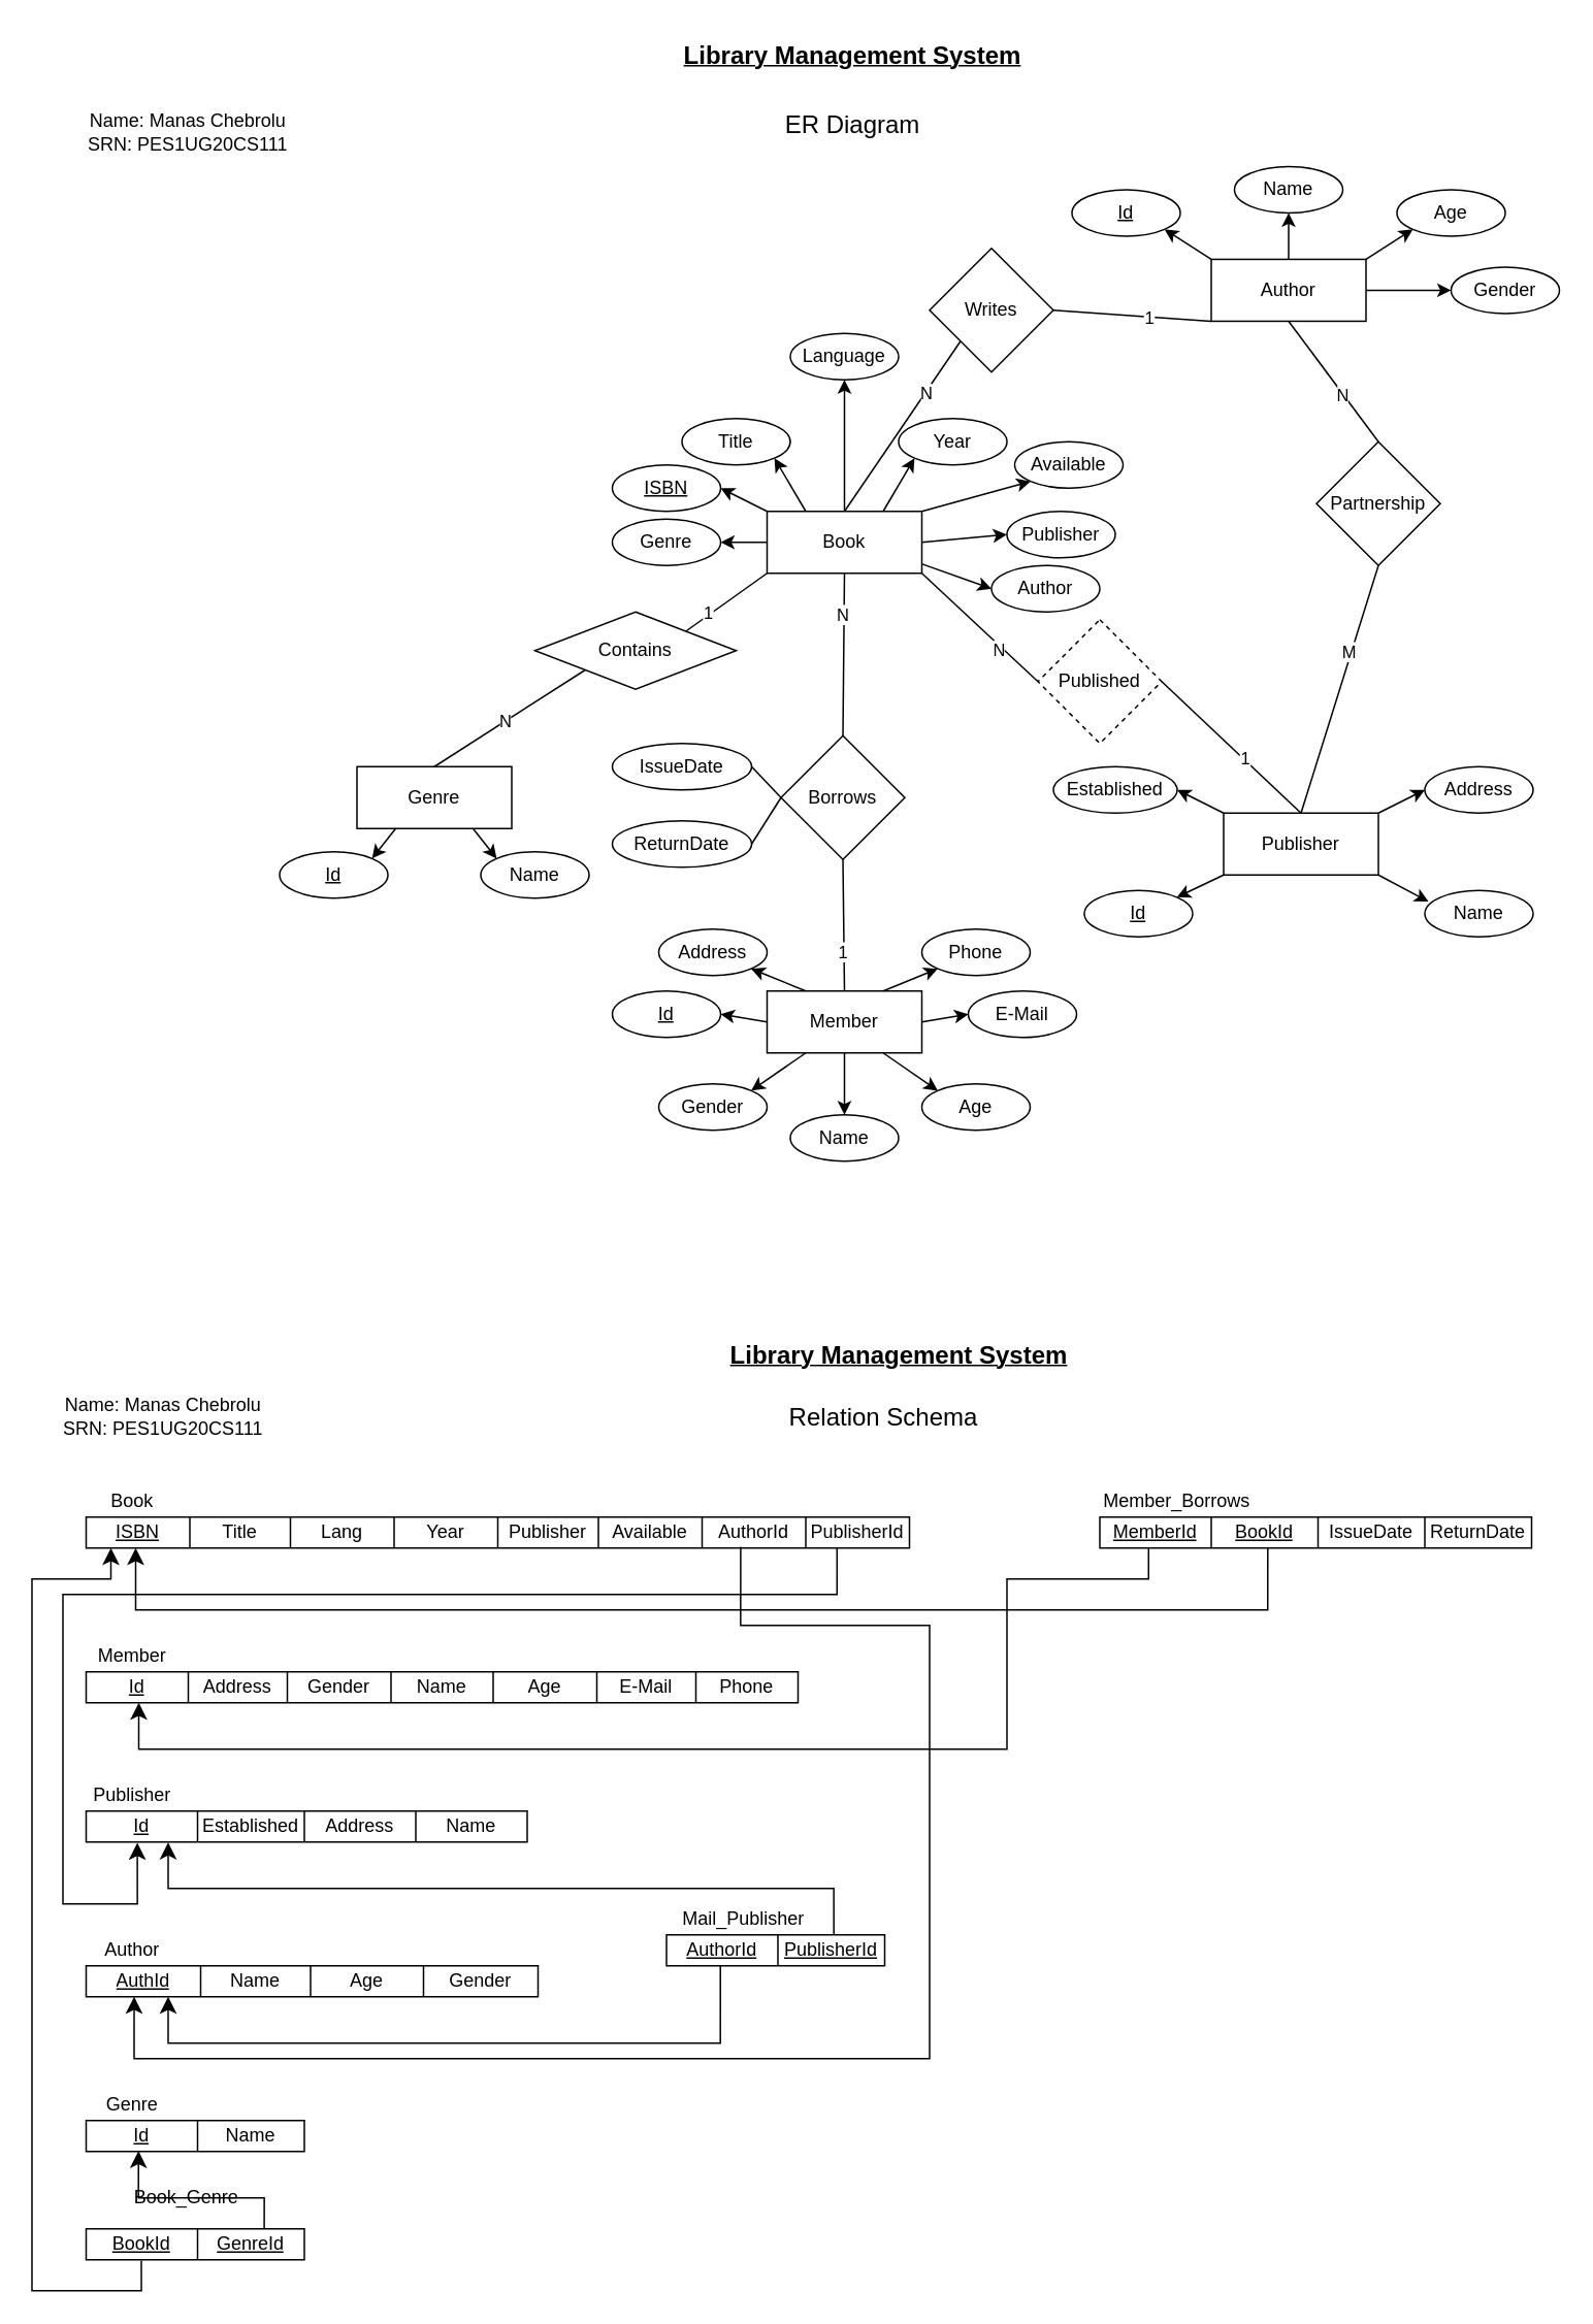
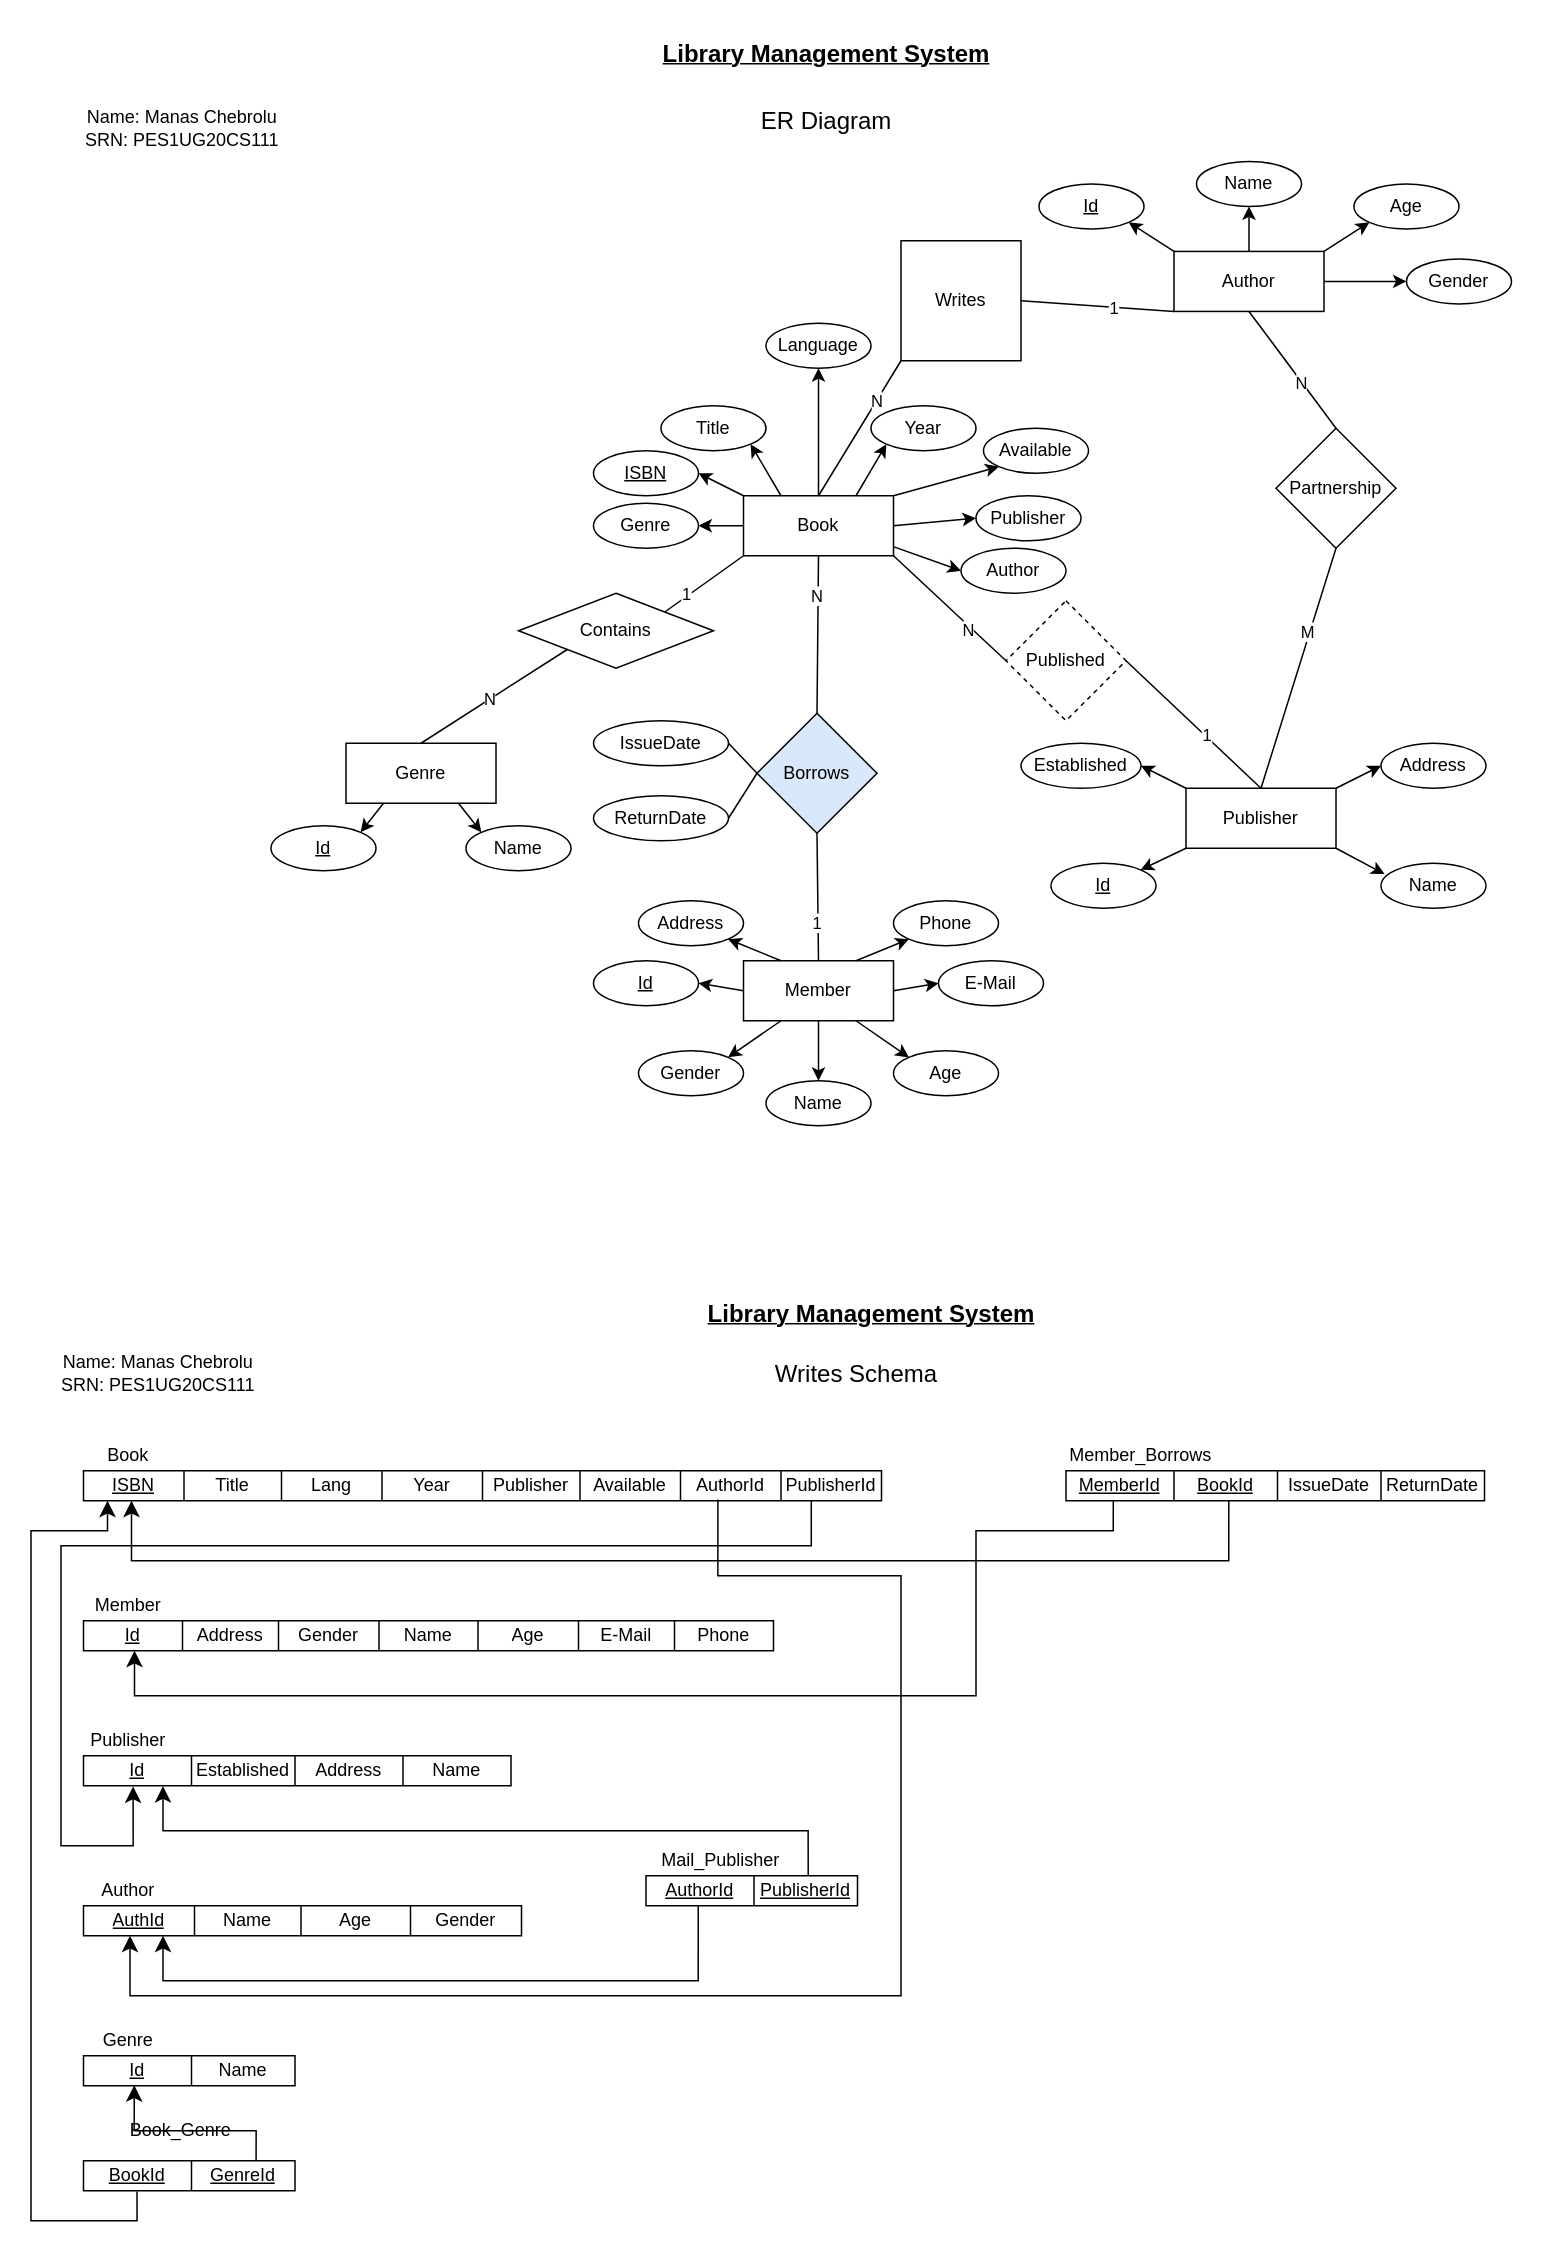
- <mxCell id="70" value="Writes" style="rhombus;whiteSpace=wrap;html=1;" parent="1" vertex="1"><mxGeometry x="600" y="160" width="80" height="80" as="geometry" /></mxCell>
+ <mxCell id="70" value="Writes" style="whiteSpace=wrap;html=1;rounded=0;" parent="1" vertex="1"><mxGeometry x="600" y="160" width="80" height="80" as="geometry" /></mxCell>
- <mxCell id="46" value="Borrows" style="rhombus;whiteSpace=wrap;html=1;" parent="1" vertex="1"><mxGeometry x="504" y="475" width="80" height="80" as="geometry" /></mxCell>
+ <mxCell id="46" value="Borrows" style="rhombus;whiteSpace=wrap;html=1;fillColor=#dae8fc;" parent="1" vertex="1"><mxGeometry x="504" y="475" width="80" height="80" as="geometry" /></mxCell>
- <mxCell id="155" value="Relation Schema" style="text;html=1;align=center;verticalAlign=middle;resizable=0;points=[];autosize=1;strokeColor=none;fillColor=none;fontSize=16;" parent="1" vertex="1"><mxGeometry x="495" y="900" width="150" height="30" as="geometry" /></mxCell>
+ <mxCell id="155" value="Writes Schema" style="text;html=1;align=center;verticalAlign=middle;resizable=0;points=[];autosize=1;strokeColor=none;fillColor=none;fontSize=16;" parent="1" vertex="1"><mxGeometry x="495" y="900" width="150" height="30" as="geometry" /></mxCell>
